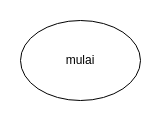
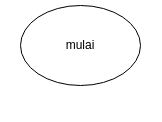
- <mxCell id="2" value="mulai" style="ellipse;whiteSpace=wrap;html=1;" vertex="1" parent="1"><mxGeometry x="20" y="20" width="120" height="80" as="geometry" /></mxCell>
+ <mxCell id="2" value="mulai" style="ellipse;whiteSpace=wrap;html=1;" vertex="1" parent="1"><mxGeometry x="20" y="5" width="120" height="80" as="geometry" /></mxCell>
